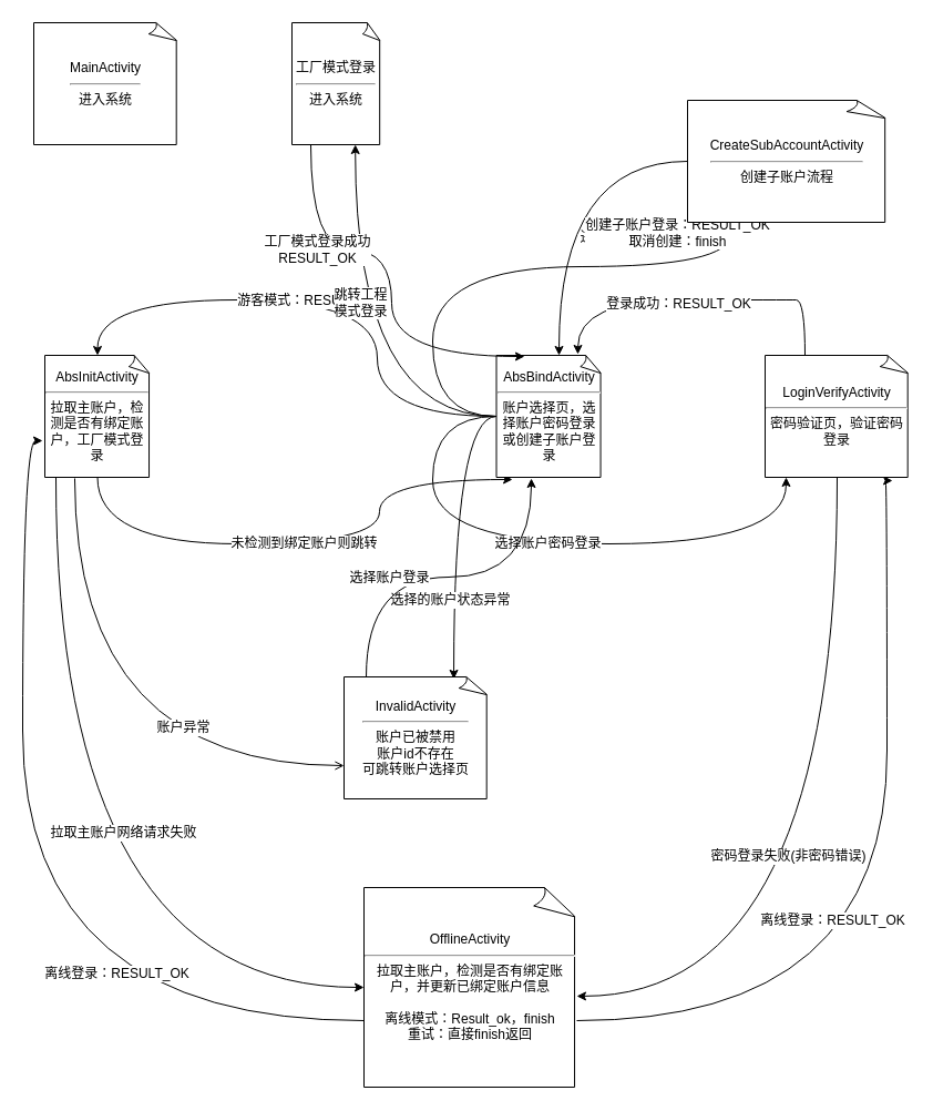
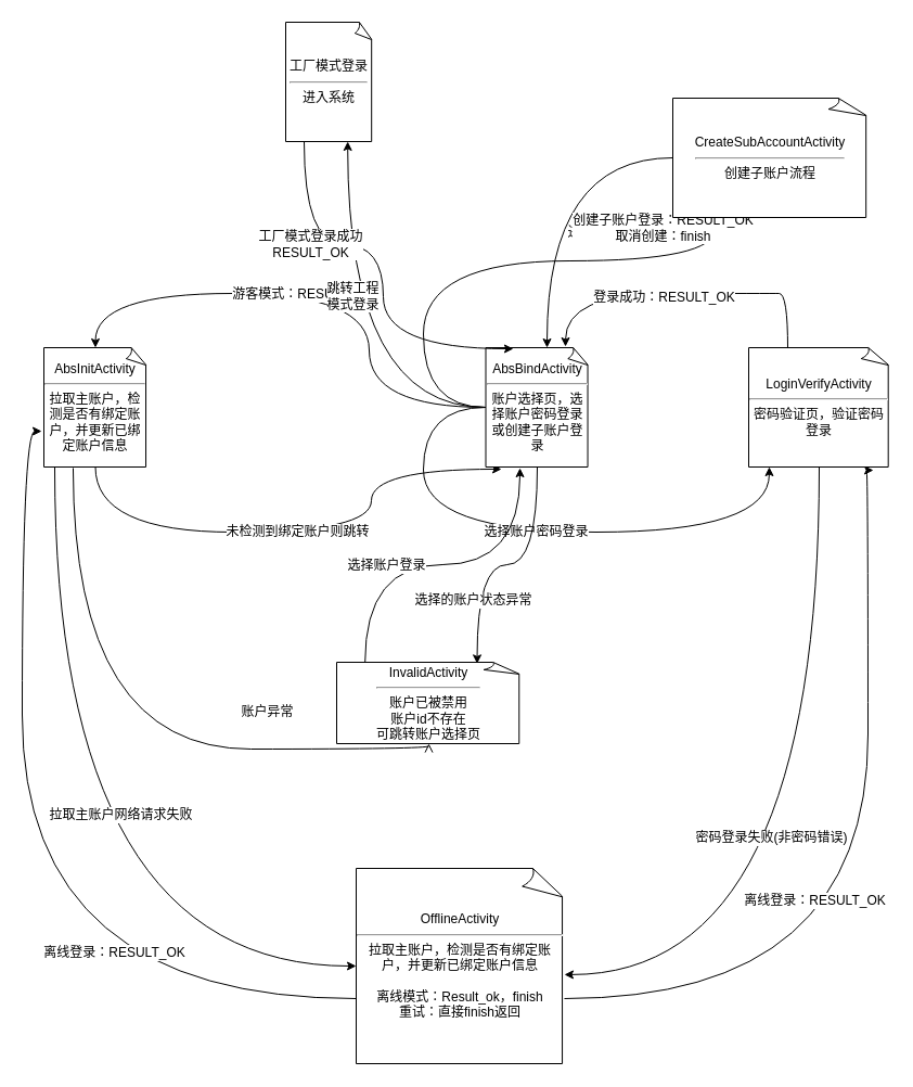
- <mxCell id="28" value="&lt;span style=&quot;white-space: nowrap&quot;&gt;MainActivity&lt;/span&gt;&lt;span style=&quot;white-space: normal&quot;&gt;&lt;br&gt;&lt;/span&gt;&lt;hr&gt;&lt;span style=&quot;white-space: normal&quot;&gt;进入系统&lt;br&gt;&lt;/span&gt;" style="whiteSpace=wrap;html=1;shape=mxgraph.basic.document" parent="1" vertex="1"><mxGeometry x="30" y="20" width="130" height="110" as="geometry" /></mxCell>
- <mxCell id="7" value="&lt;span style=&quot;white-space: nowrap&quot;&gt;AbsInitActivity&lt;/span&gt;&lt;span style=&quot;text-align: left&quot;&gt;&lt;br&gt;&lt;/span&gt;&lt;hr&gt;&lt;span style=&quot;text-align: left&quot;&gt;拉取主账户，检测是否有绑定账户，工厂模式登录&lt;/span&gt;" style="whiteSpace=wrap;html=1;shape=mxgraph.basic.document" parent="1" vertex="1"><mxGeometry x="40" y="320" width="95" height="110" as="geometry" /></mxCell>
+ <mxCell id="7" value="&lt;span style=&quot;white-space: nowrap&quot;&gt;AbsInitActivity&lt;/span&gt;&lt;span style=&quot;text-align: left&quot;&gt;&lt;br&gt;&lt;/span&gt;&lt;hr&gt;&lt;span style=&quot;text-align: left&quot;&gt;拉取主账户，检测是否有绑定账户，并更新已绑定账户信息&lt;/span&gt;" style="whiteSpace=wrap;html=1;shape=mxgraph.basic.document" parent="1" vertex="1"><mxGeometry x="40" y="320" width="95" height="110" as="geometry" /></mxCell>
- <mxCell id="31" value="&lt;span style=&quot;white-space: nowrap&quot;&gt;InvalidActivity&lt;/span&gt;&lt;br&gt;&lt;hr&gt;&lt;span style=&quot;white-space: normal&quot;&gt;账户已被禁用&lt;br&gt;账户id不存在&lt;br&gt;可跳转账户选择页&lt;br&gt;&lt;/span&gt;" style="whiteSpace=wrap;html=1;shape=mxgraph.basic.document" parent="1" vertex="1"><mxGeometry x="310" y="610" width="130" height="110" as="geometry" /></mxCell>
+ <mxCell id="31" value="&lt;span style=&quot;white-space: nowrap&quot;&gt;InvalidActivity&lt;/span&gt;&lt;br&gt;&lt;hr&gt;&lt;span style=&quot;white-space: normal&quot;&gt;账户已被禁用&lt;br&gt;账户id不存在&lt;br&gt;可跳转账户选择页&lt;br&gt;&lt;/span&gt;" style="whiteSpace=wrap;html=1;shape=mxgraph.basic.document" parent="1" vertex="1"><mxGeometry x="310" y="610" width="170" height="75" as="geometry" /></mxCell>
